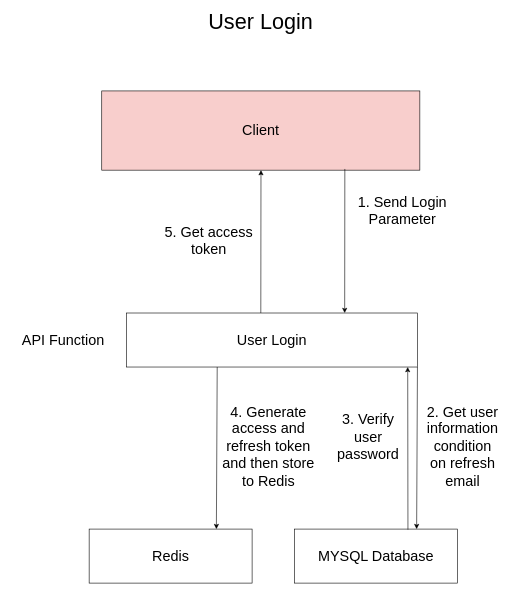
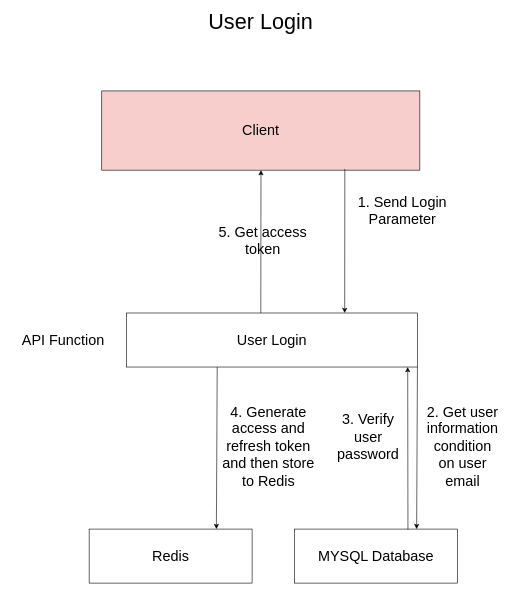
- <mxCell id="7" value="5. Get access token" style="text;html=1;strokeColor=none;fillColor=none;align=center;verticalAlign=middle;whiteSpace=wrap;rounded=0;fontSize=24;" vertex="1" parent="1"><mxGeometry x="268.5" y="321" width="157" height="160" as="geometry" /></mxCell>
+ <mxCell id="7" value="5. Get access token" style="text;html=1;strokeColor=none;fillColor=none;align=center;verticalAlign=middle;whiteSpace=wrap;rounded=0;fontSize=24;" vertex="1" parent="1"><mxGeometry x="358.5" y="321" width="157" height="160" as="geometry" /></mxCell>
- <mxCell id="13" value="2. Get user information condition on refresh email" style="text;html=1;strokeColor=none;fillColor=none;align=center;verticalAlign=middle;whiteSpace=wrap;rounded=0;fontSize=24;" vertex="1" parent="1"><mxGeometry x="705" y="650" width="131" height="185" as="geometry" /></mxCell>
+ <mxCell id="13" value="2. Get user information condition on user email" style="text;html=1;strokeColor=none;fillColor=none;align=center;verticalAlign=middle;whiteSpace=wrap;rounded=0;fontSize=24;" vertex="1" parent="1"><mxGeometry x="705" y="650" width="131" height="185" as="geometry" /></mxCell>
